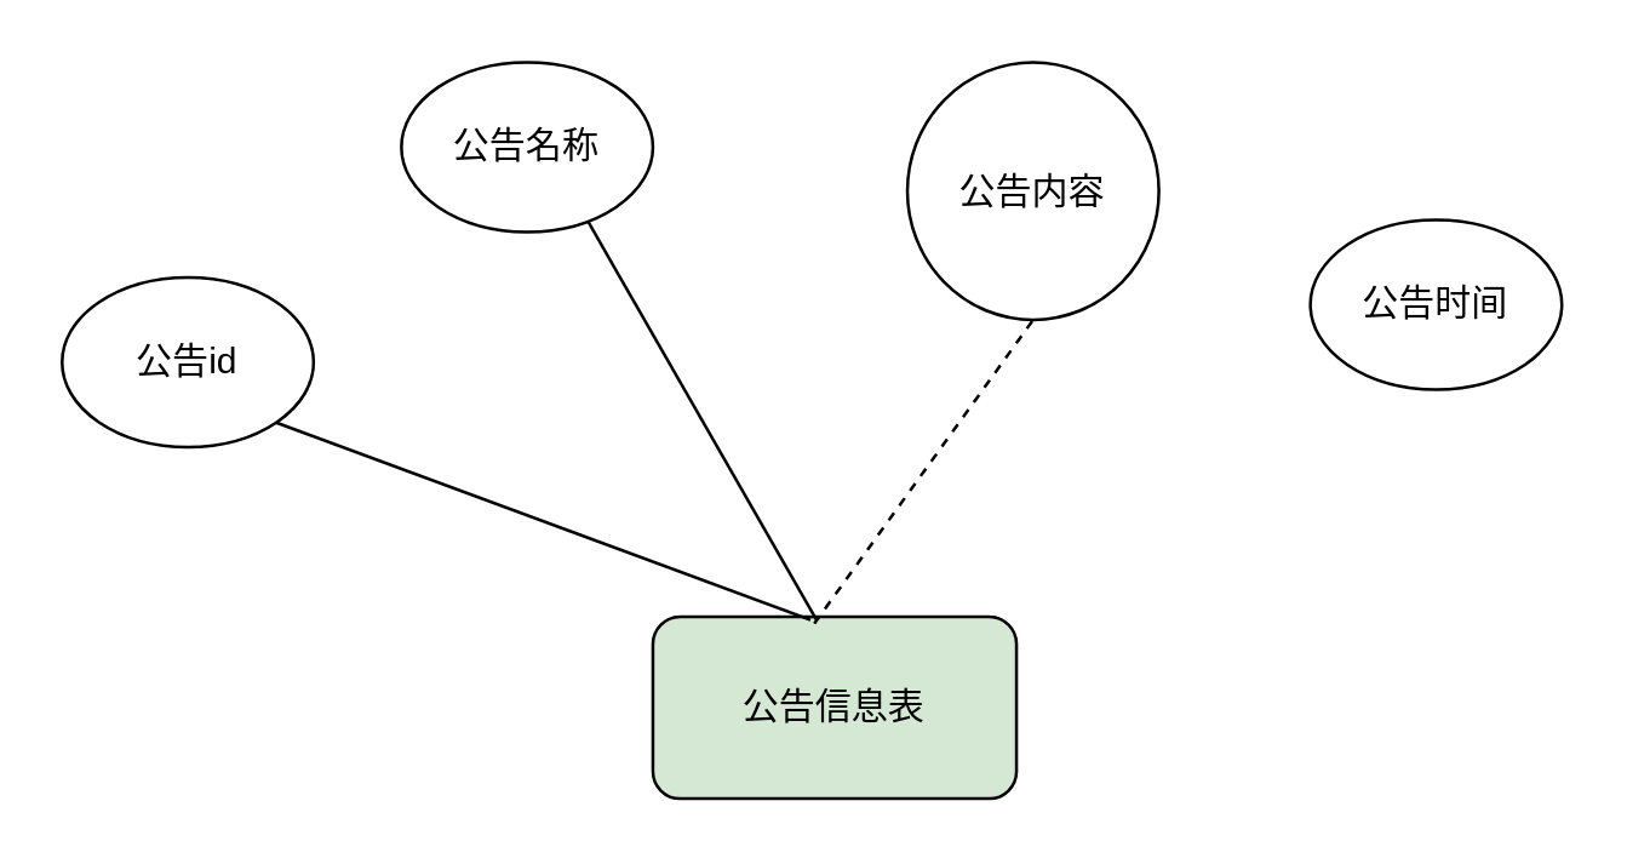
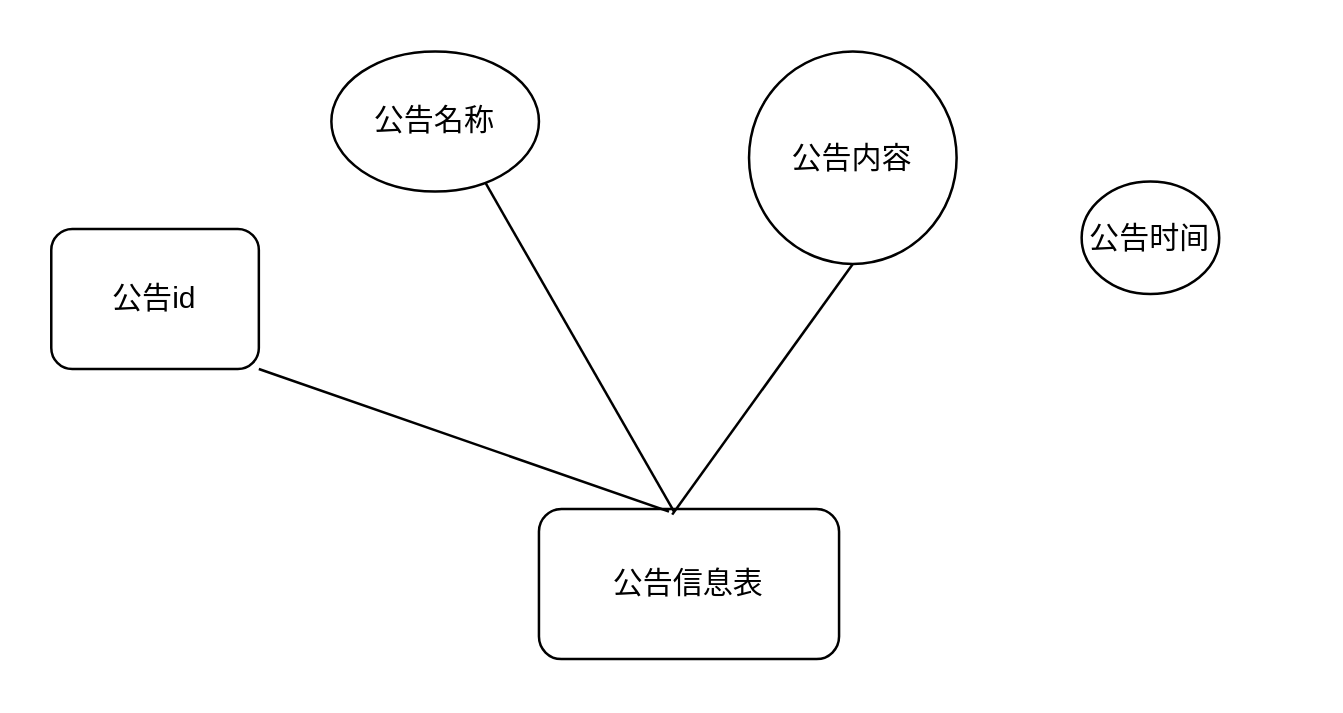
- <mxCell id="5" value="公告时间" style="ellipse;whiteSpace=wrap;html=1;" vertex="1" parent="1"><mxGeometry x="432" y="72" width="83" height="56" as="geometry" /></mxCell>
+ <mxCell id="5" value="公告时间" style="ellipse;whiteSpace=wrap;html=1;" vertex="1" parent="1"><mxGeometry x="432" y="72" width="55" height="45" as="geometry" /></mxCell>
- <mxCell id="6" value="公告id" style="ellipse;whiteSpace=wrap;html=1;" vertex="1" parent="1"><mxGeometry x="20" y="91" width="83" height="56" as="geometry" /></mxCell>
+ <mxCell id="6" value="公告id" style="whiteSpace=wrap;html=1;rounded=1;" vertex="1" parent="1"><mxGeometry x="20" y="91" width="83" height="56" as="geometry" /></mxCell>
- <mxCell id="9" value="" style="endArrow=none;html=1;rounded=0;entryX=0.5;entryY=1;entryDx=0;entryDy=0;exitX=0.444;exitY=0.037;exitDx=0;exitDy=0;exitPerimeter=0;dashed=1;" edge="1" parent="1" source="3" target="4"><mxGeometry width="50" height="50" relative="1" as="geometry"><mxPoint x="279" y="214" as="sourcePoint" /><mxPoint x="144" y="33" as="targetPoint" /></mxGeometry></mxCell>
+ <mxCell id="9" value="" style="endArrow=none;html=1;rounded=0;entryX=0.5;entryY=1;entryDx=0;entryDy=0;exitX=0.444;exitY=0.037;exitDx=0;exitDy=0;exitPerimeter=0;" edge="1" parent="1" source="3" target="4"><mxGeometry width="50" height="50" relative="1" as="geometry"><mxPoint x="279" y="214" as="sourcePoint" /><mxPoint x="144" y="33" as="targetPoint" /></mxGeometry></mxCell>
- <mxCell id="3" value="公告信息表" style="rounded=1;whiteSpace=wrap;html=1;fillColor=#d5e8d4;" vertex="1" parent="1"><mxGeometry x="215" y="203" width="120" height="60" as="geometry" /></mxCell>
+ <mxCell id="3" value="公告信息表" style="rounded=1;whiteSpace=wrap;html=1;" vertex="1" parent="1"><mxGeometry x="215" y="203" width="120" height="60" as="geometry" /></mxCell>
